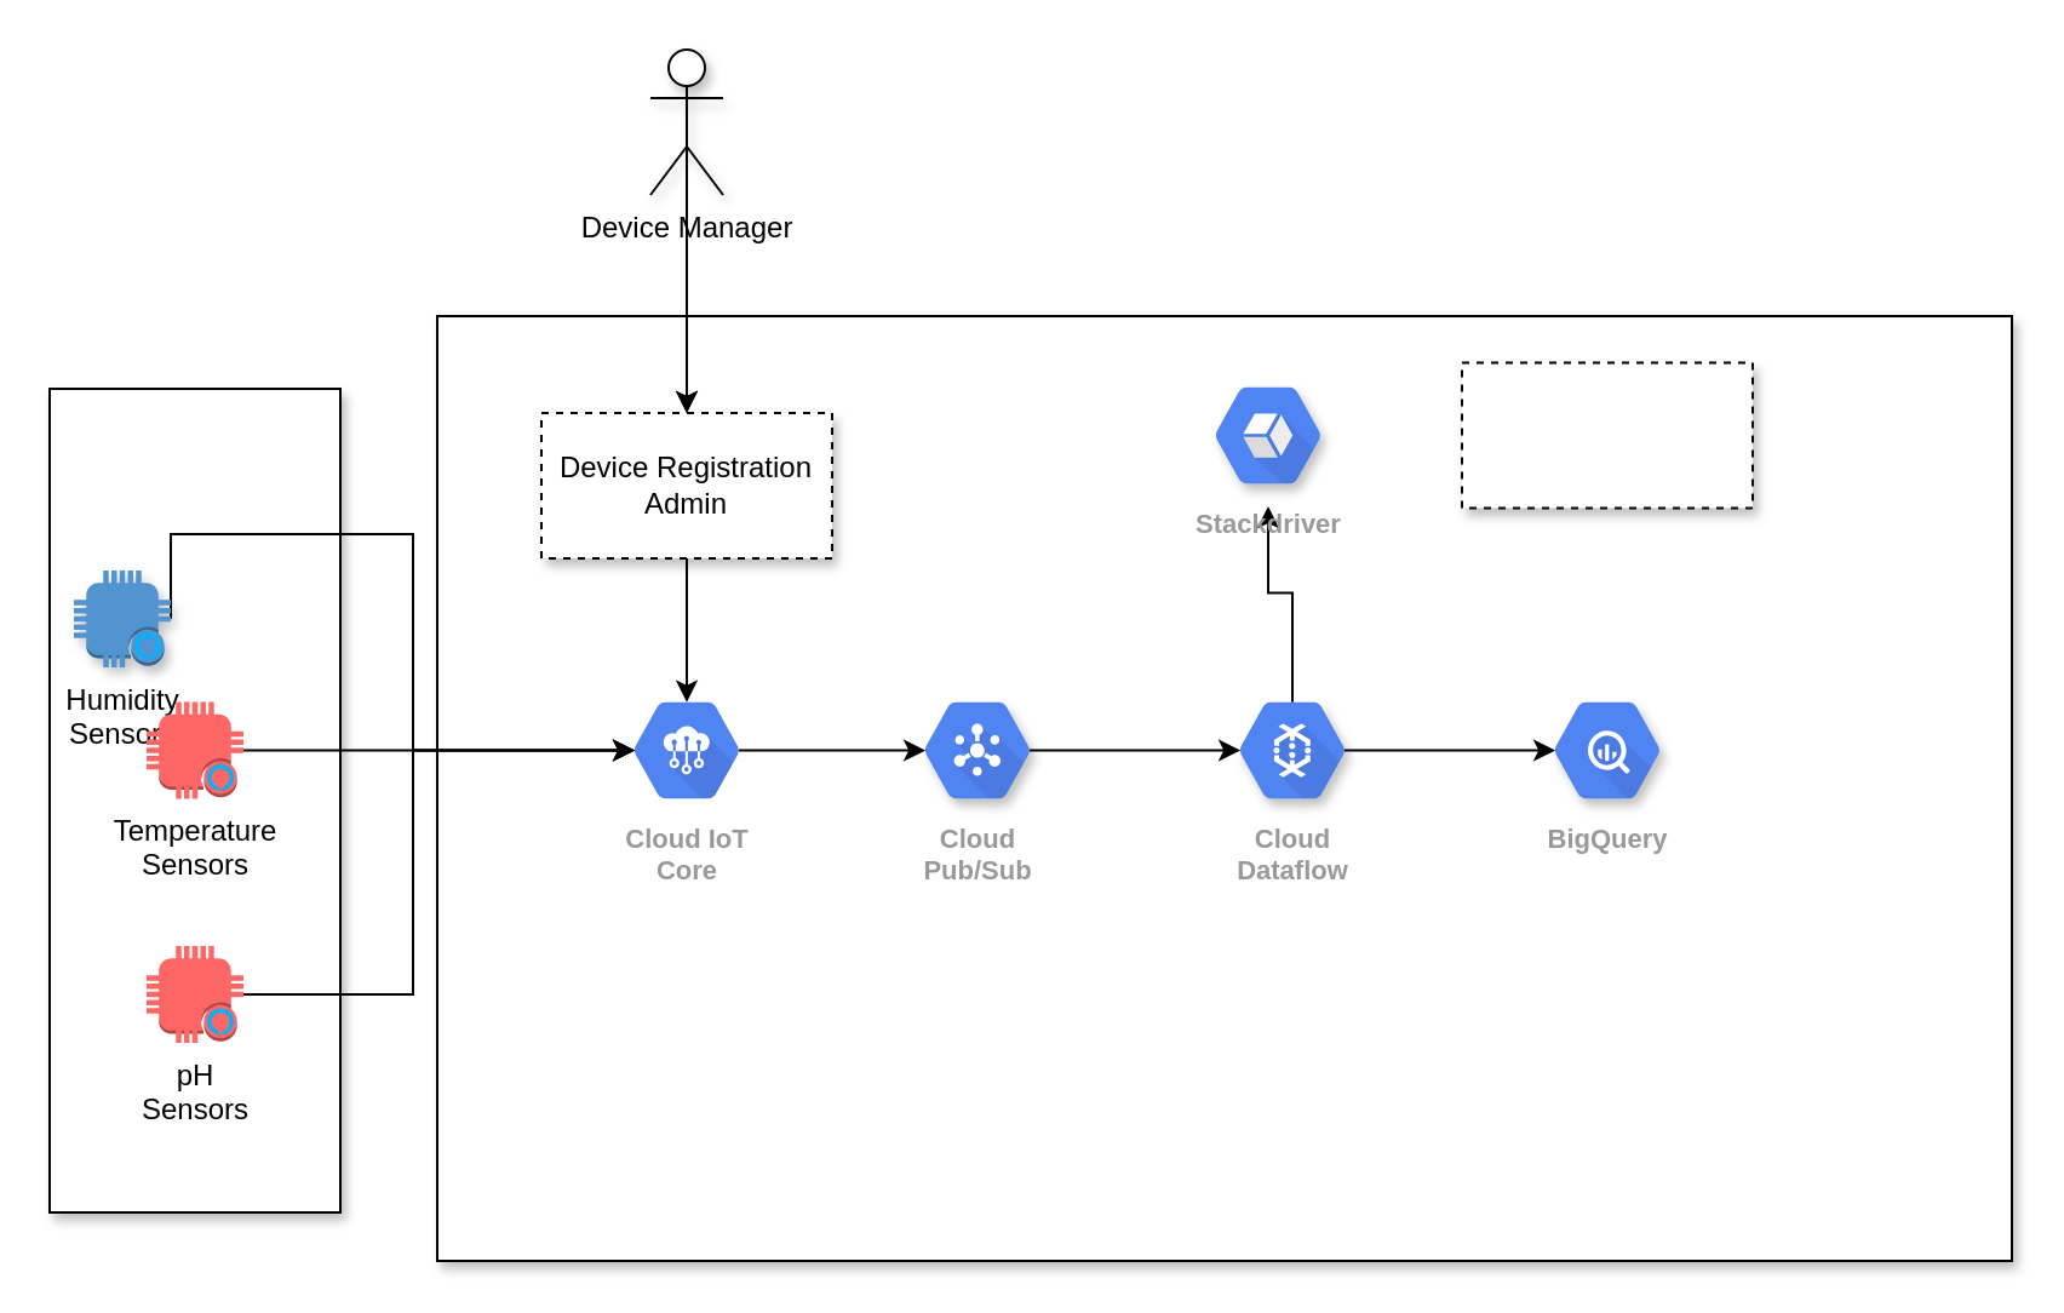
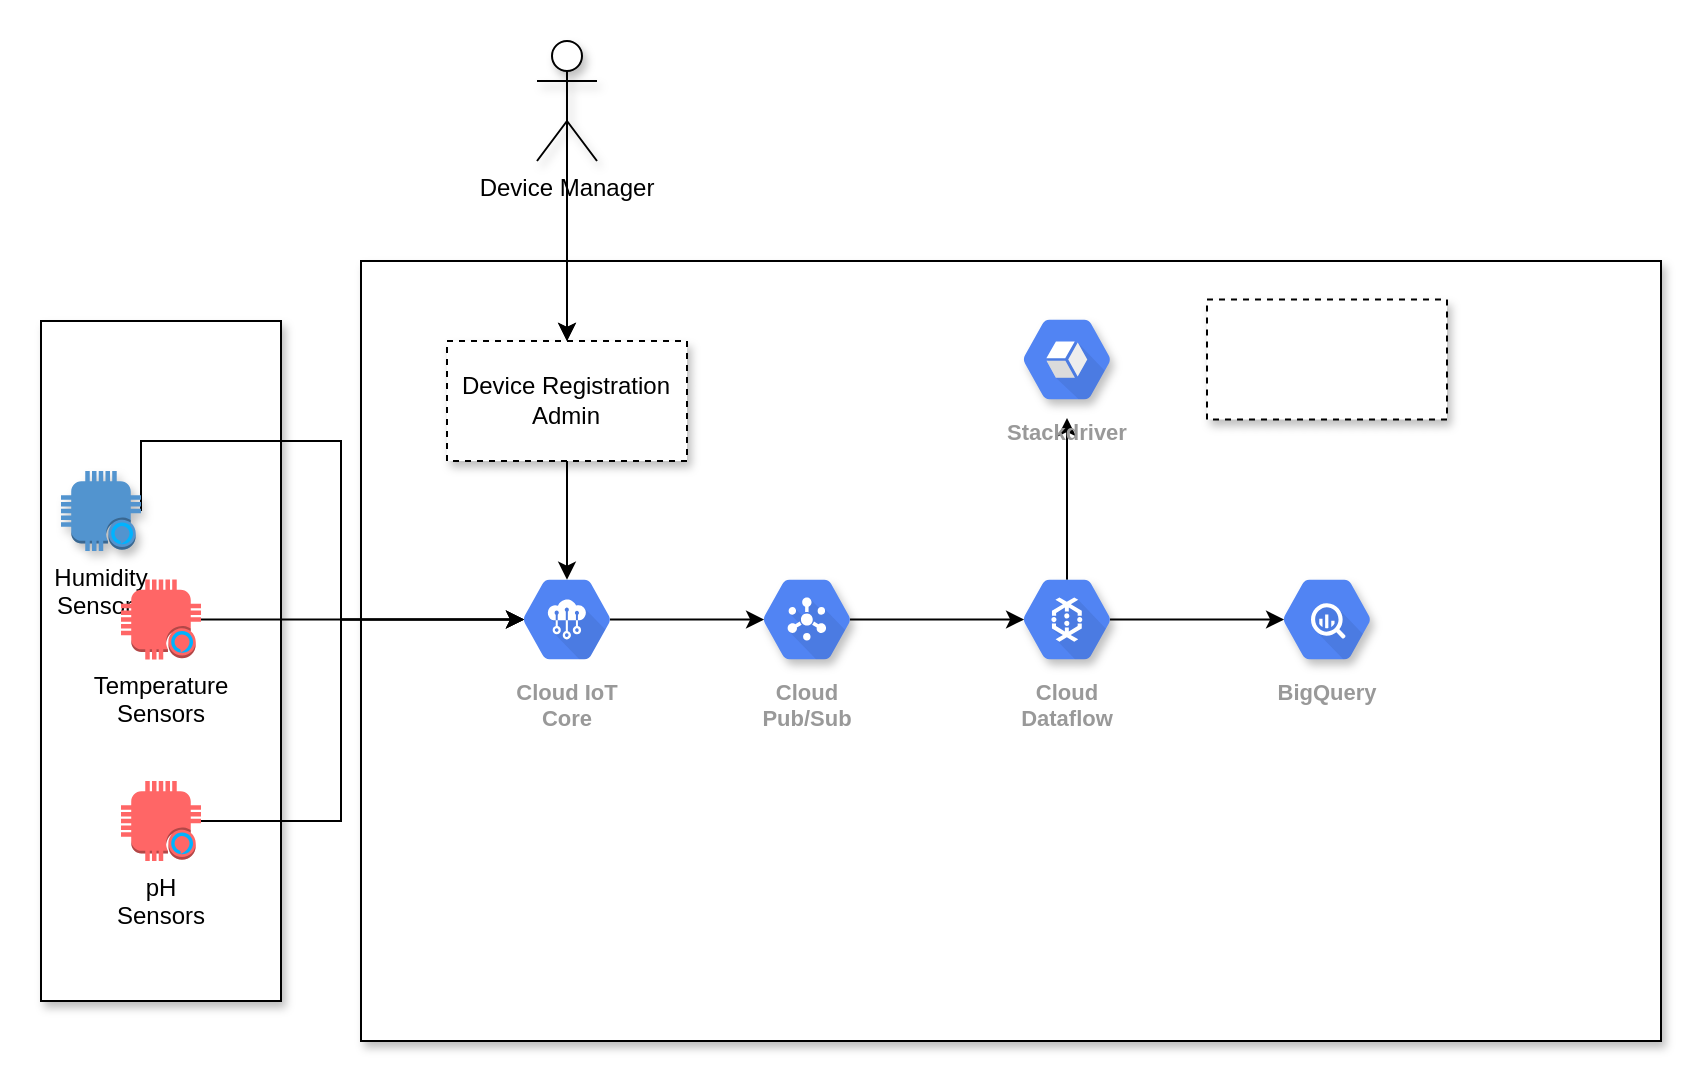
- <mxCell id="23" value="Stackdriver" style="html=1;fillColor=#5184F3;strokeColor=none;verticalAlign=top;labelPosition=center;verticalLabelPosition=bottom;align=center;spacingTop=-6;fontSize=11;fontStyle=1;fontColor=#999999;shape=mxgraph.gcp2.hexIcon;prIcon=stackdriver;shadow=1;dashed=1;" vertex="1" parent="1"><mxGeometry x="490" y="150" width="66" height="58.5" as="geometry" /></mxCell>
+ <mxCell id="23" value="Stackdriver" style="html=1;fillColor=#5184F3;strokeColor=none;verticalAlign=top;labelPosition=center;verticalLabelPosition=bottom;align=center;spacingTop=-6;fontSize=11;fontStyle=1;fontColor=#999999;shape=mxgraph.gcp2.hexIcon;prIcon=stackdriver;shadow=1;dashed=1;" vertex="1" parent="1"><mxGeometry x="500" y="150" width="66" height="58.5" as="geometry" /></mxCell>
